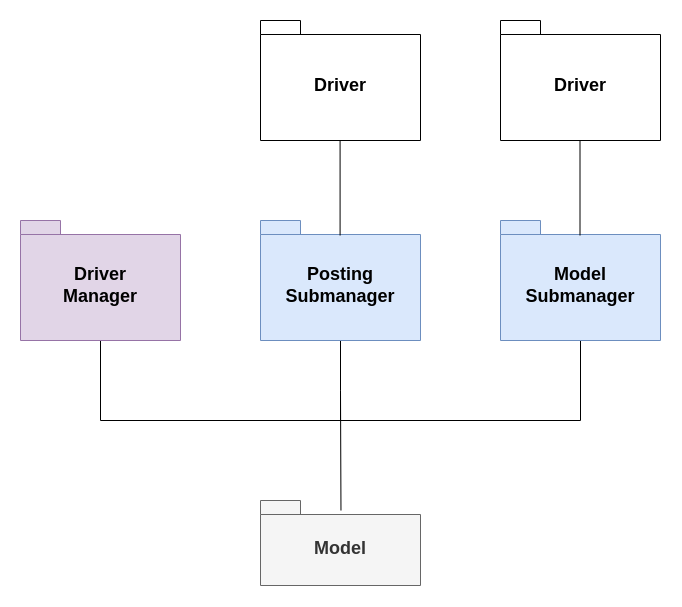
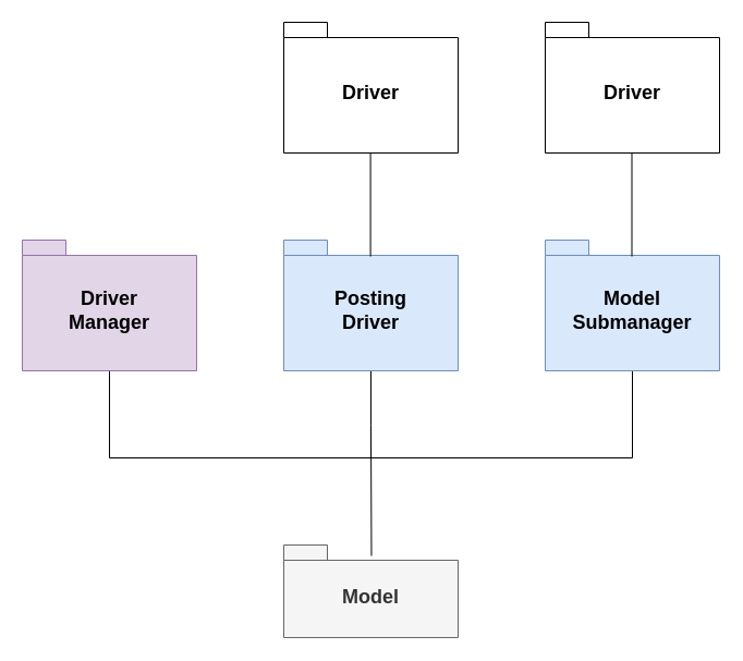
- <mxCell id="12" value="Posting&lt;div&gt;Submanager&lt;/div&gt;" style="shape=folder;fontStyle=1;spacingTop=10;tabWidth=40;tabHeight=14;tabPosition=left;html=1;whiteSpace=wrap;color=#808080;fontSize=18;fillColor=#dae8fc;strokeColor=#6c8ebf;" vertex="1" parent="1"><mxGeometry x="260" y="220" width="160" height="120" as="geometry" /></mxCell>
+ <mxCell id="12" value="Posting&lt;div&gt;Driver&lt;/div&gt;" style="shape=folder;fontStyle=1;spacingTop=10;tabWidth=40;tabHeight=14;tabPosition=left;html=1;whiteSpace=wrap;color=#808080;fontSize=18;fillColor=#dae8fc;strokeColor=#6c8ebf;" vertex="1" parent="1"><mxGeometry x="260" y="220" width="160" height="120" as="geometry" /></mxCell>
